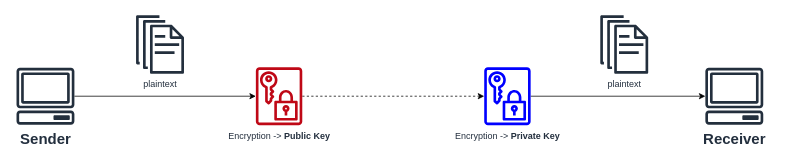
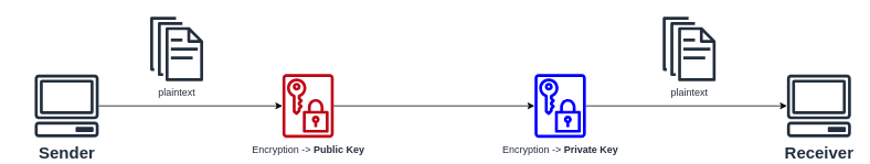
- <mxCell id="3" value="Sender" style="sketch=0;outlineConnect=0;fontColor=#232F3E;gradientColor=none;fillColor=#232F3D;strokeColor=none;dashed=0;verticalLabelPosition=bottom;verticalAlign=top;align=center;html=1;fontSize=20;fontStyle=1;aspect=fixed;pointerEvents=1;shape=mxgraph.aws4.client;" vertex="1" parent="1"><mxGeometry x="20" y="90" width="78" height="76" as="geometry" /></mxCell>
+ <mxCell id="3" value="Sender" style="sketch=0;outlineConnect=0;fontColor=#232F3E;gradientColor=none;fillColor=#232F3D;strokeColor=none;dashed=0;verticalLabelPosition=bottom;verticalAlign=top;align=center;html=1;fontSize=20;fontStyle=1;aspect=fixed;pointerEvents=1;shape=mxgraph.aws4.client;" vertex="1" parent="1"><mxGeometry x="40" y="90" width="78" height="76" as="geometry" /></mxCell>
- <mxCell id="5" style="edgeStyle=orthogonalEdgeStyle;rounded=0;orthogonalLoop=1;jettySize=auto;html=1;dashed=1;" edge="1" parent="1" source="6" target="8"><mxGeometry relative="1" as="geometry" /></mxCell>
+ <mxCell id="5" style="edgeStyle=orthogonalEdgeStyle;rounded=0;orthogonalLoop=1;jettySize=auto;html=1;" edge="1" parent="1" source="6" target="8"><mxGeometry relative="1" as="geometry" /></mxCell>
- <mxCell id="9" value="Receiver" style="sketch=0;outlineConnect=0;fontColor=#232F3E;gradientColor=none;fillColor=#232F3D;strokeColor=none;dashed=0;verticalLabelPosition=bottom;verticalAlign=top;align=center;html=1;fontSize=20;fontStyle=1;aspect=fixed;pointerEvents=1;shape=mxgraph.aws4.client;" vertex="1" parent="1"><mxGeometry x="940" y="90" width="78" height="76" as="geometry" /></mxCell>
+ <mxCell id="9" value="Receiver" style="sketch=0;outlineConnect=0;fontColor=#232F3E;gradientColor=none;fillColor=#232F3D;strokeColor=none;dashed=0;verticalLabelPosition=bottom;verticalAlign=top;align=center;html=1;fontSize=20;fontStyle=1;aspect=fixed;pointerEvents=1;shape=mxgraph.aws4.client;" vertex="1" parent="1"><mxGeometry x="950" y="90" width="78" height="76" as="geometry" /></mxCell>
